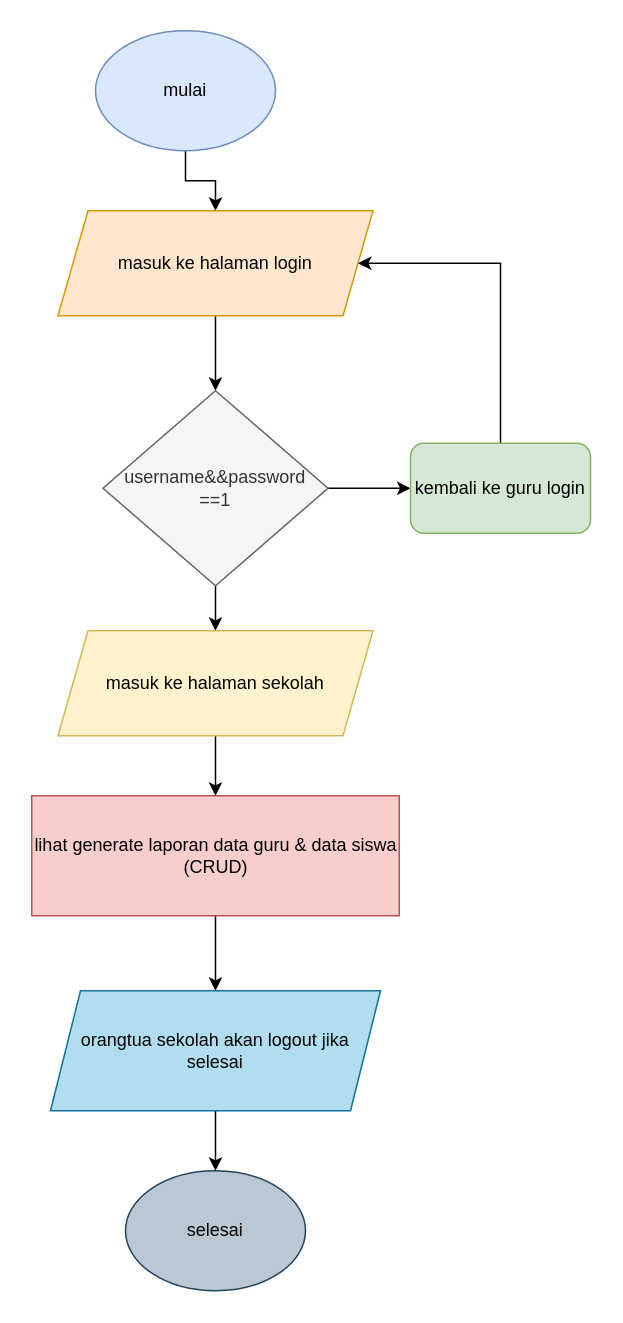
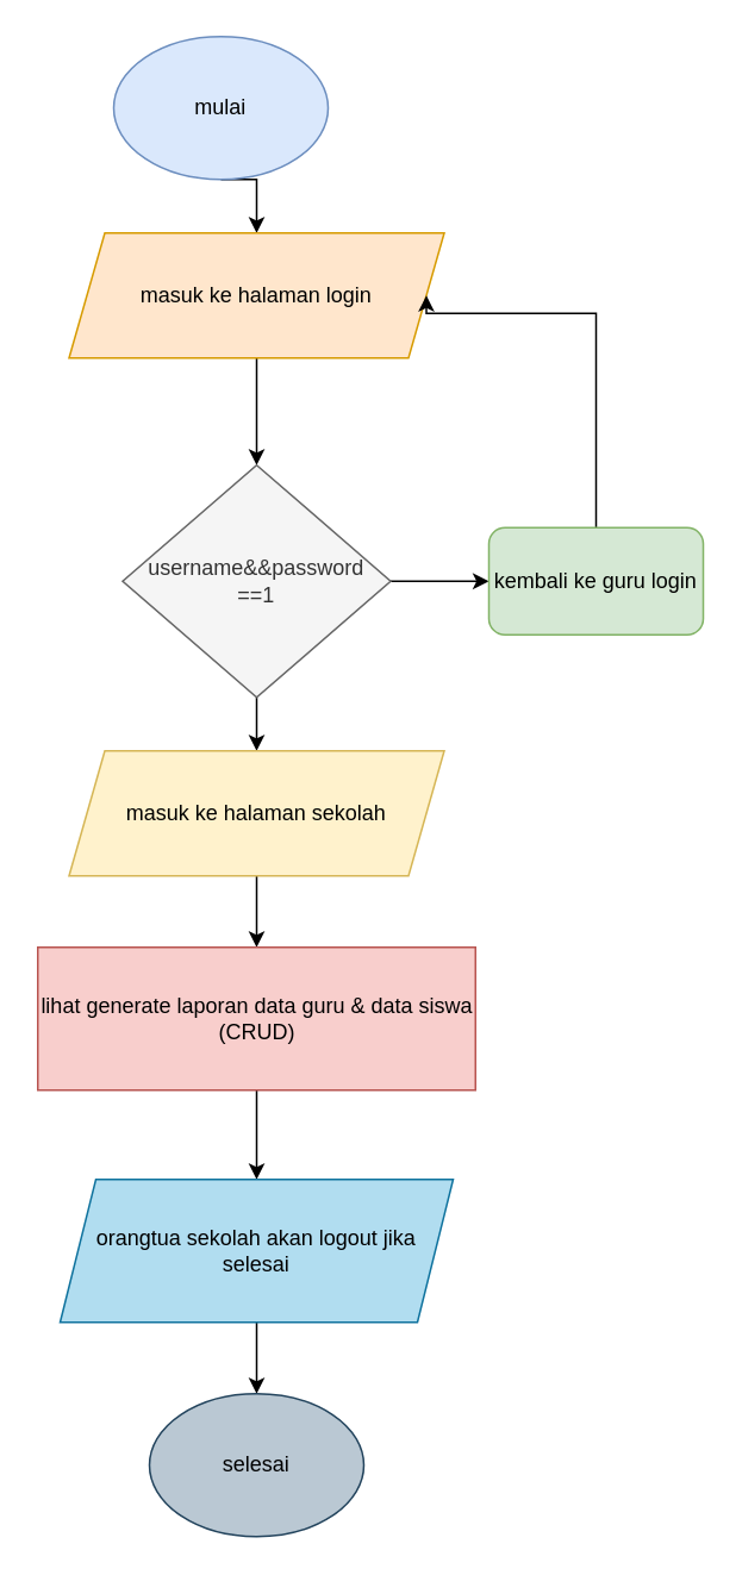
- <mxCell id="5" value="masuk ke halaman login" style="shape=parallelogram;perimeter=parallelogramPerimeter;whiteSpace=wrap;html=1;fixedSize=1;fillColor=#ffe6cc;strokeColor=#d79b00;" parent="1" vertex="1"><mxGeometry x="38" y="140" width="210" height="70" as="geometry" /></mxCell>
+ <mxCell id="5" value="masuk ke halaman login" style="shape=parallelogram;perimeter=parallelogramPerimeter;whiteSpace=wrap;html=1;fixedSize=1;fillColor=#ffe6cc;strokeColor=#d79b00;" parent="1" vertex="1"><mxGeometry x="38" y="130" width="210" height="70" as="geometry" /></mxCell>
